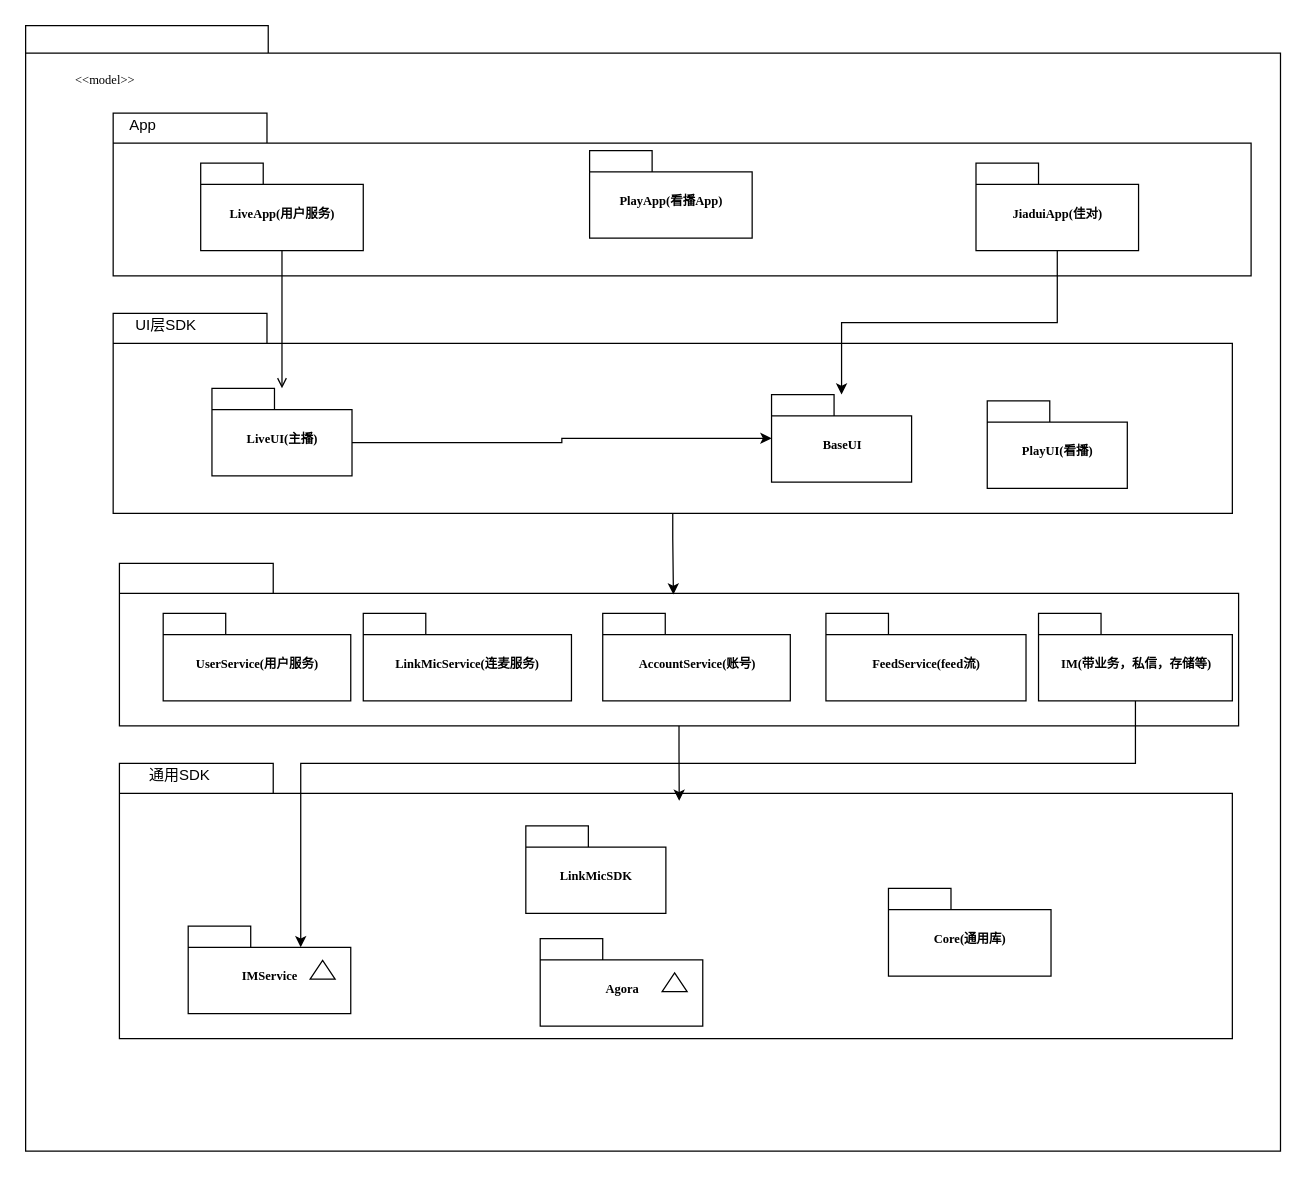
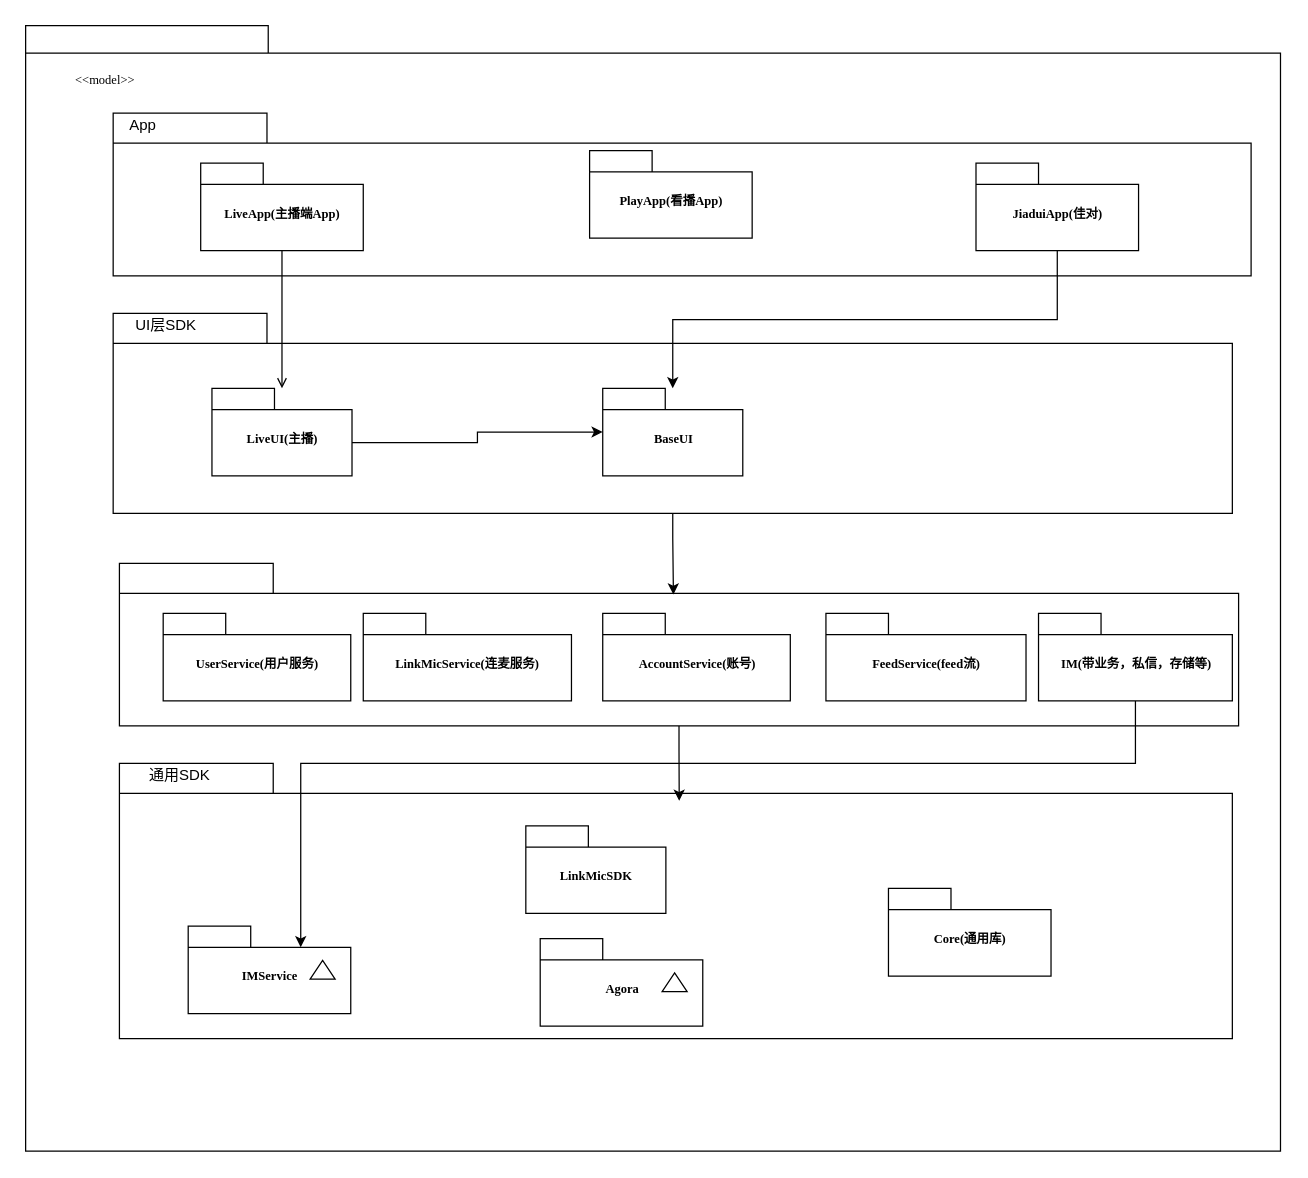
- <mxCell id="6" value="LiveApp(用户服务)" style="shape=folder;fontStyle=1;spacingTop=10;tabWidth=50;tabHeight=17;tabPosition=left;html=1;rounded=0;shadow=0;comic=0;labelBackgroundColor=none;strokeWidth=1;fontFamily=Verdana;fontSize=10;align=center;" parent="5" vertex="1"><mxGeometry width="130" height="70" as="geometry" /></mxCell>
+ <mxCell id="6" value="LiveApp(主播端App)" style="shape=folder;fontStyle=1;spacingTop=10;tabWidth=50;tabHeight=17;tabPosition=left;html=1;rounded=0;shadow=0;comic=0;labelBackgroundColor=none;strokeWidth=1;fontFamily=Verdana;fontSize=10;align=center;" parent="5" vertex="1"><mxGeometry width="130" height="70" as="geometry" /></mxCell>
- <mxCell id="31" value="BaseUI" style="shape=folder;fontStyle=1;spacingTop=10;tabWidth=50;tabHeight=17;tabPosition=left;html=1;rounded=0;shadow=0;comic=0;labelBackgroundColor=none;strokeColor=#000000;strokeWidth=1;fillColor=#ffffff;fontFamily=Verdana;fontSize=10;fontColor=#000000;align=center;" vertex="1" parent="1"><mxGeometry x="616.5" y="315" width="112" height="70" as="geometry" /></mxCell>
+ <mxCell id="31" value="BaseUI" style="shape=folder;fontStyle=1;spacingTop=10;tabWidth=50;tabHeight=17;tabPosition=left;html=1;rounded=0;shadow=0;comic=0;labelBackgroundColor=none;strokeColor=#000000;strokeWidth=1;fillColor=#ffffff;fontFamily=Verdana;fontSize=10;fontColor=#000000;align=center;" vertex="1" parent="1"><mxGeometry x="481.5" y="310" width="112" height="70" as="geometry" /></mxCell>
- <mxCell id="34" value="PlayUI(看播)" style="shape=folder;fontStyle=1;spacingTop=10;tabWidth=50;tabHeight=17;tabPosition=left;html=1;rounded=0;shadow=0;comic=0;labelBackgroundColor=none;strokeColor=#000000;strokeWidth=1;fillColor=#ffffff;fontFamily=Verdana;fontSize=10;fontColor=#000000;align=center;" vertex="1" parent="1"><mxGeometry x="789" y="320" width="112" height="70" as="geometry" /></mxCell>
